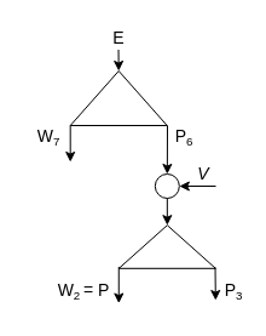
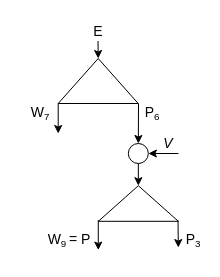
- <mxCell id="10" value="&lt;font style=&quot;font-size: 14px&quot;&gt;W&lt;font style=&quot;font-size: 11.667px;&quot;&gt;&lt;sub&gt;2&amp;nbsp;&lt;/sub&gt;&lt;/font&gt;= P&lt;/font&gt;" style="text;html=1;strokeColor=none;fillColor=none;align=center;verticalAlign=middle;whiteSpace=wrap;rounded=0;" parent="1" vertex="1"><mxGeometry x="27.83" y="224.56" width="82.2" height="30" as="geometry" /></mxCell>
+ <mxCell id="10" value="&lt;font style=&quot;font-size: 14px&quot;&gt;W&lt;font style=&quot;font-size: 11.667px;&quot;&gt;&lt;sub&gt;9&amp;nbsp;&lt;/sub&gt;&lt;/font&gt;= P&lt;/font&gt;" style="text;html=1;strokeColor=none;fillColor=none;align=center;verticalAlign=middle;whiteSpace=wrap;rounded=0;" parent="1" vertex="1"><mxGeometry x="27.83" y="224.56" width="82.2" height="30" as="geometry" /></mxCell>
